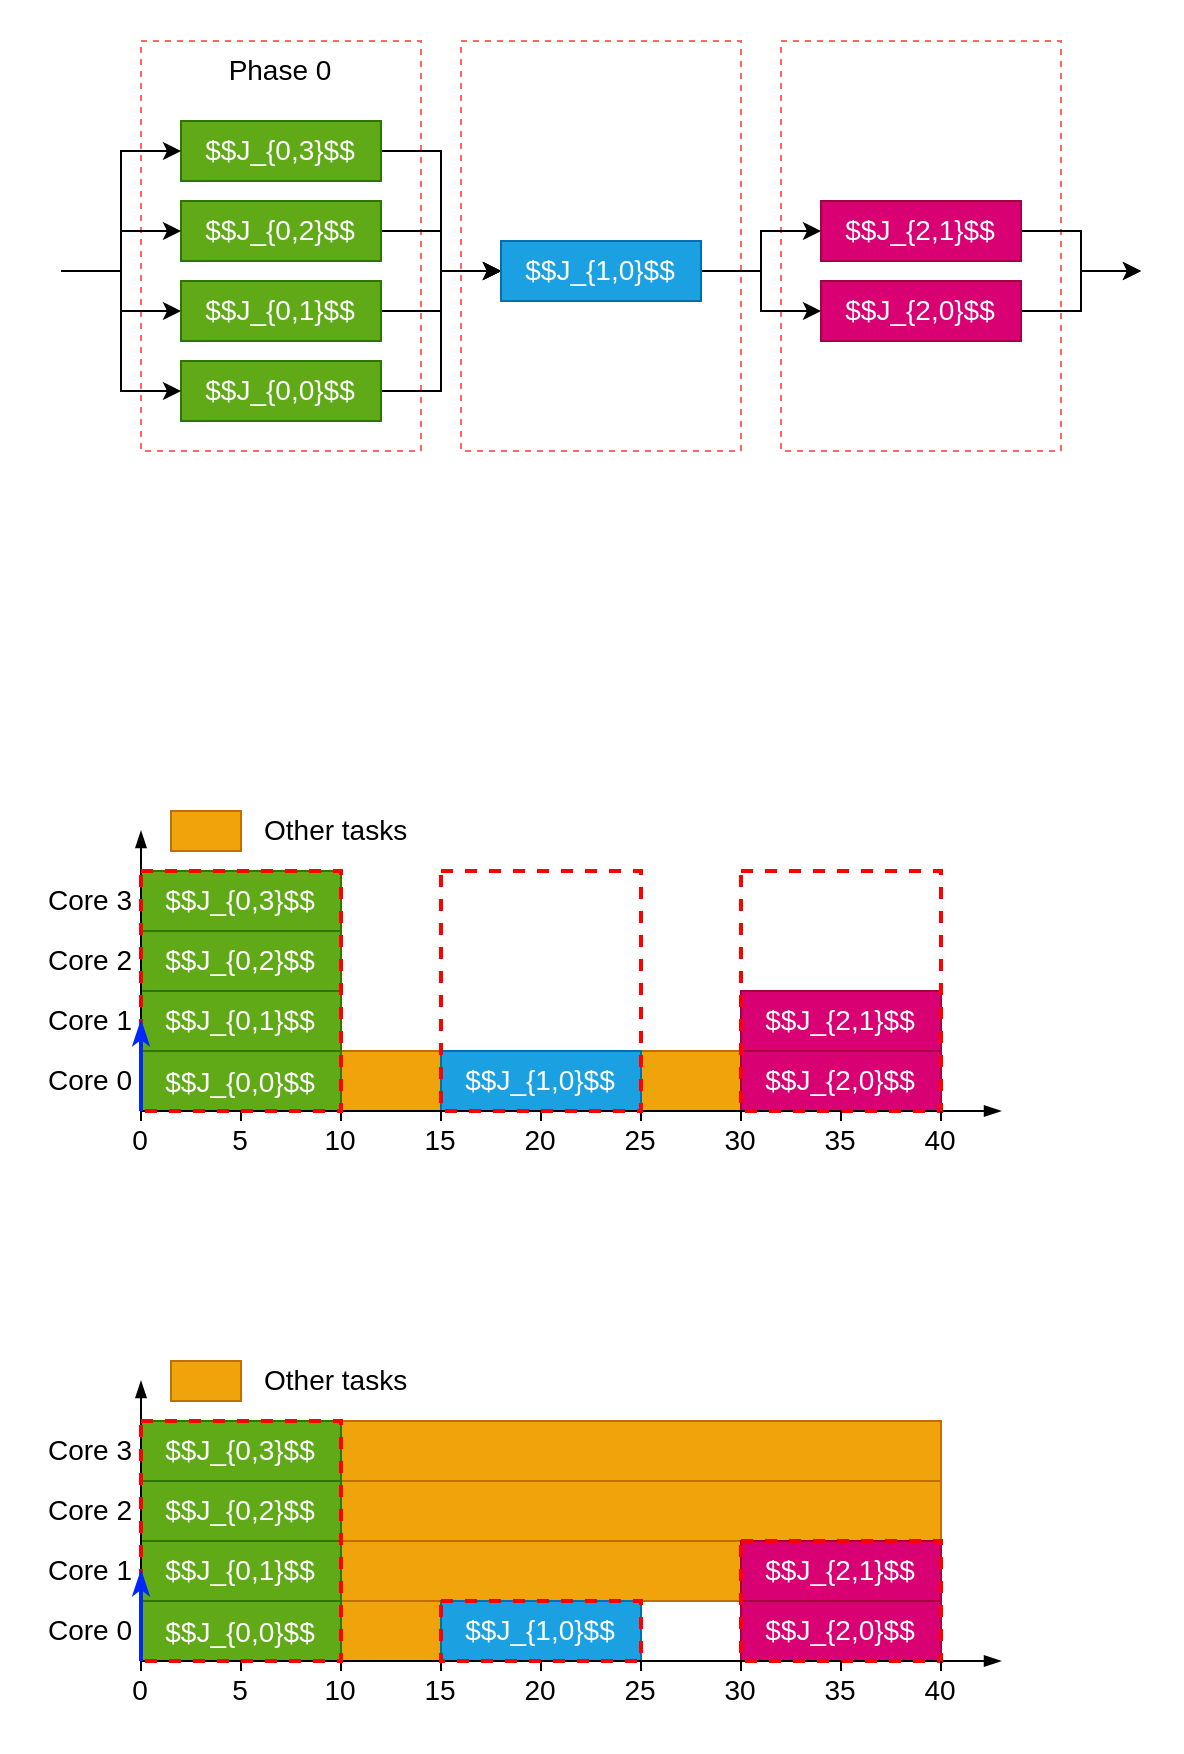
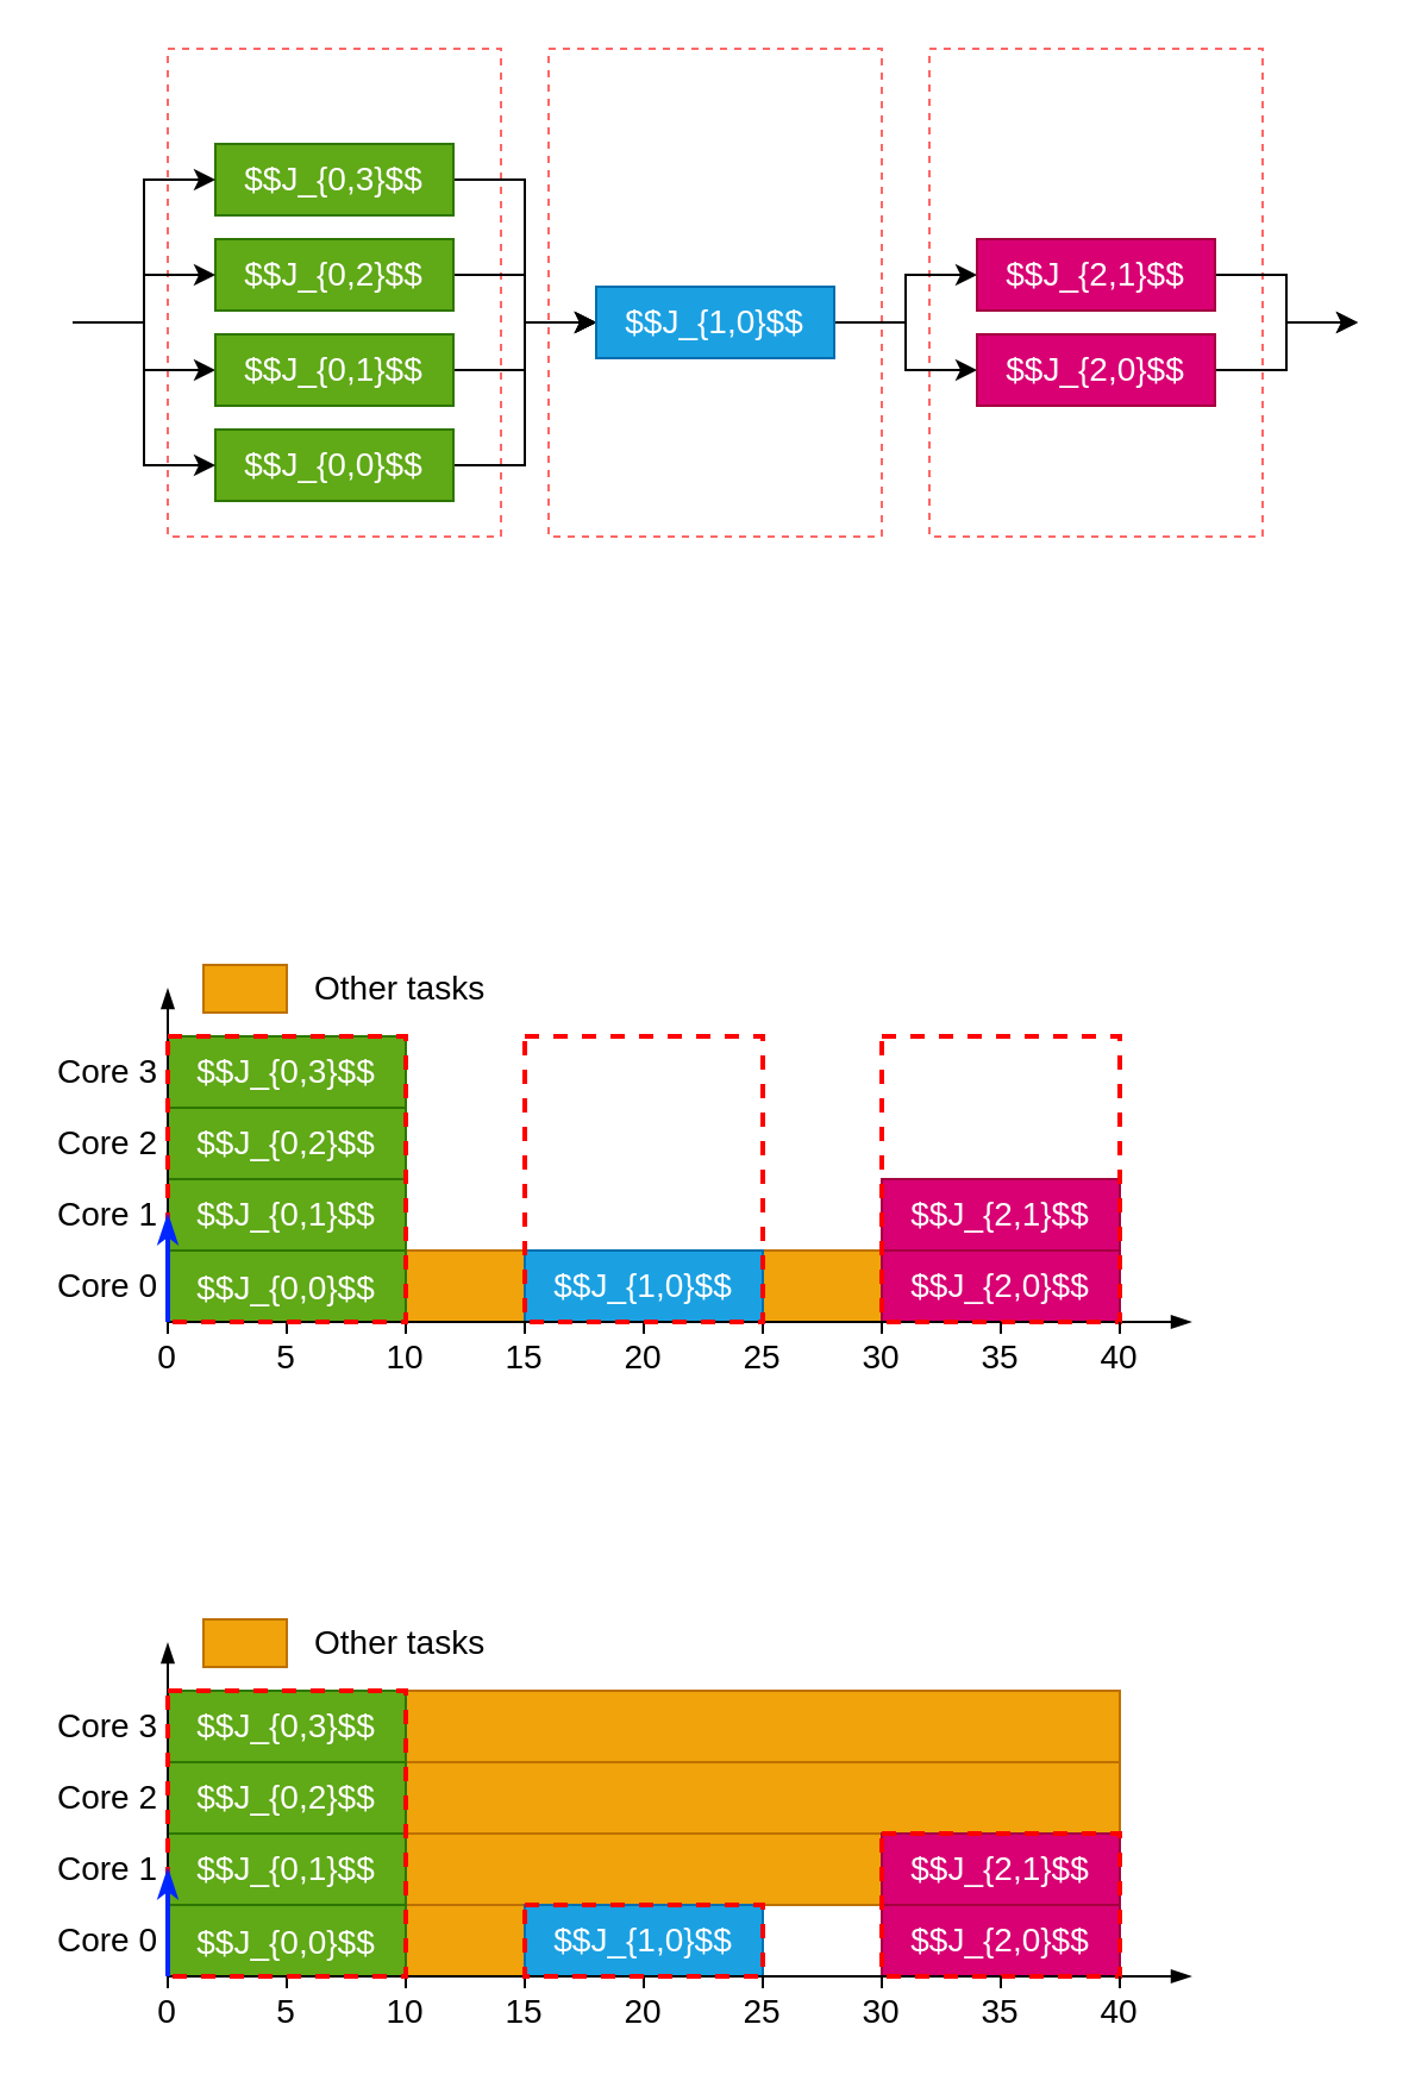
- <mxCell id="58" value="Phase 0" style="text;html=1;strokeColor=none;fillColor=none;align=center;verticalAlign=middle;whiteSpace=wrap;rounded=0;fontSize=14;fontColor=#000000;" vertex="1" parent="1"><mxGeometry x="105" y="25" width="70" height="20" as="geometry" /></mxCell>
